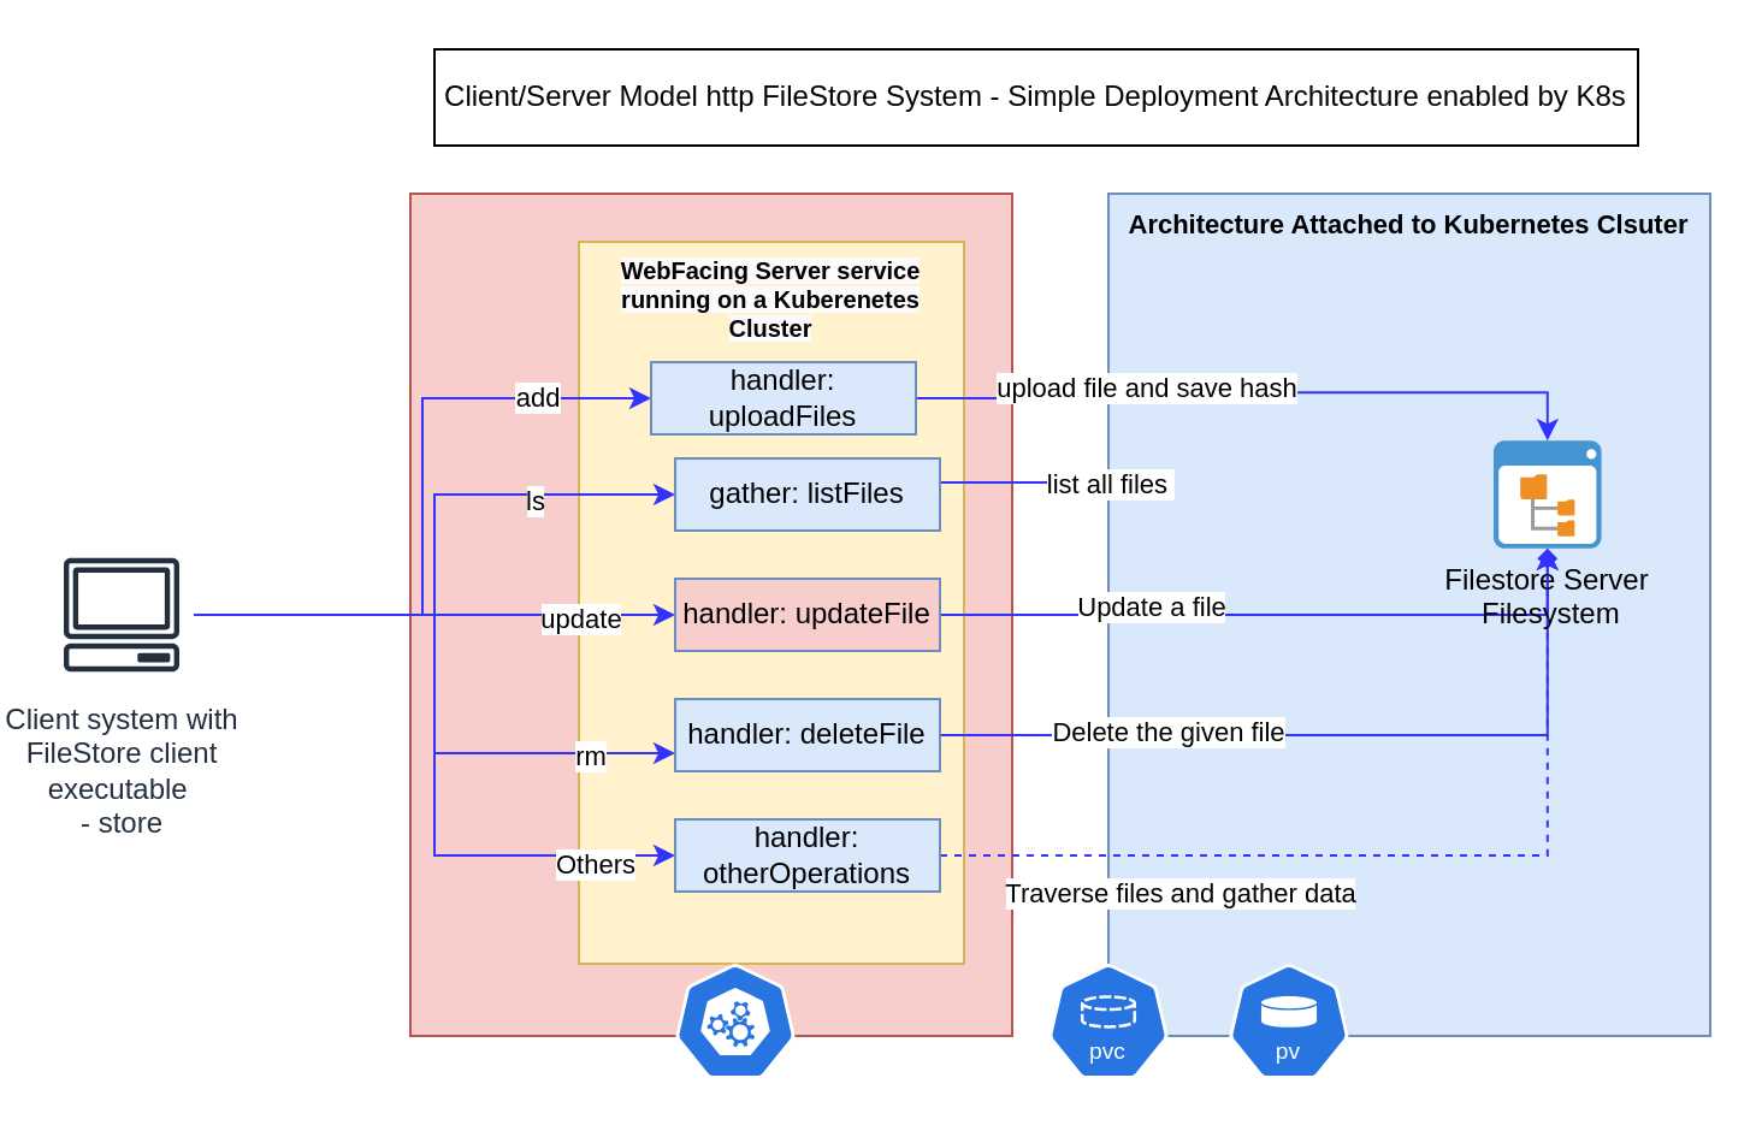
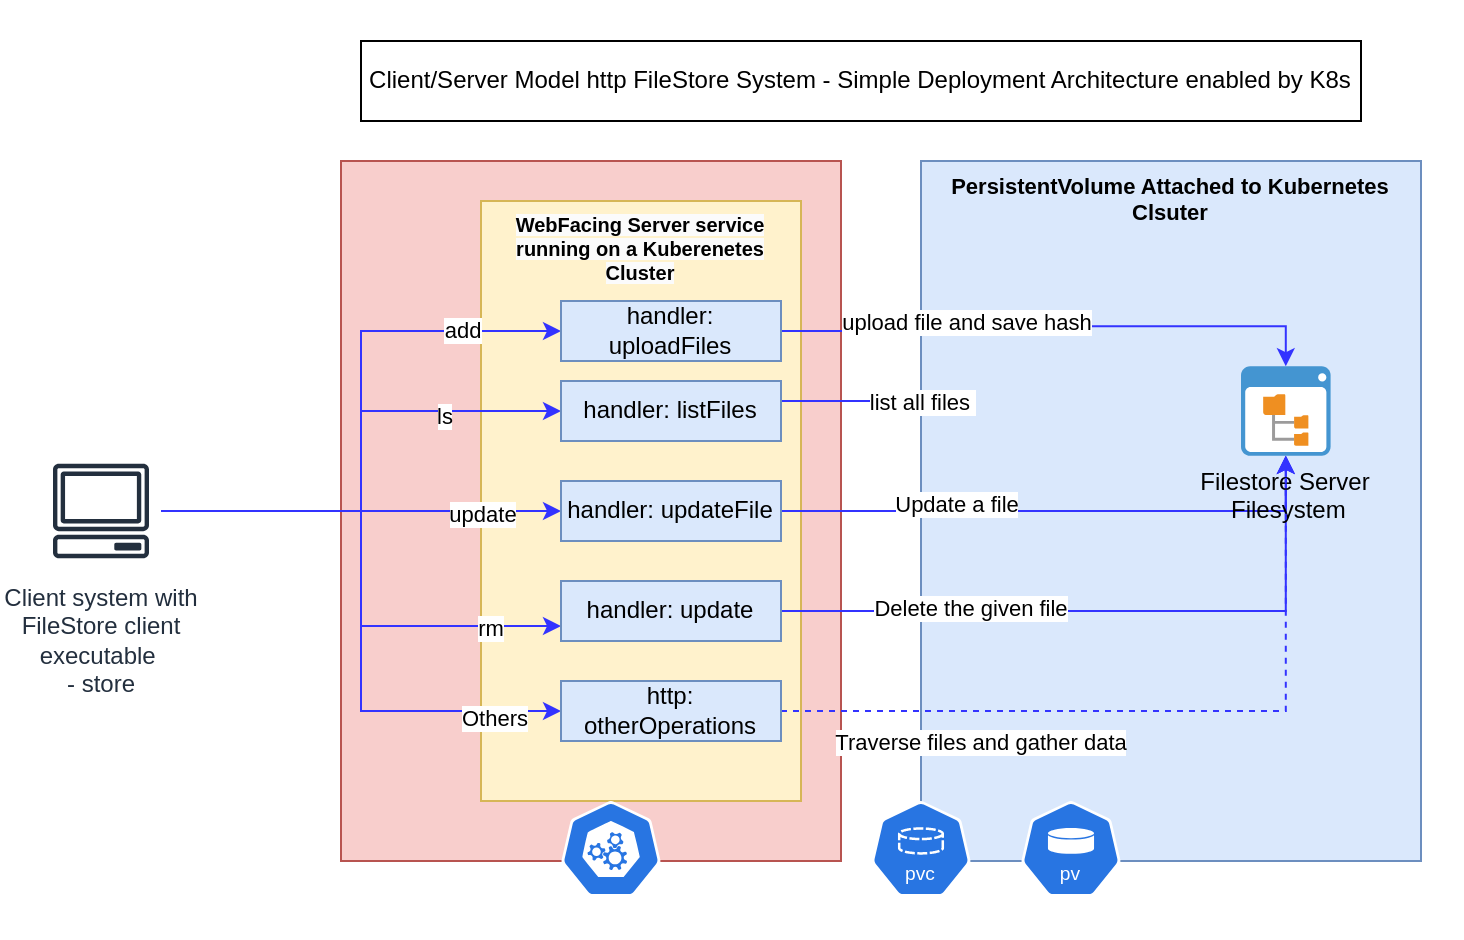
- <mxCell id="4" value="Architecture Attached to Kubernetes Clsuter" style="rounded=0;whiteSpace=wrap;html=1;fillColor=#dae8fc;strokeColor=#6c8ebf;verticalAlign=top;fontSize=11;fontStyle=1" parent="1" vertex="1"><mxGeometry x="460" y="80" width="250" height="350" as="geometry" /></mxCell>
+ <mxCell id="4" value="PersistentVolume Attached to Kubernetes Clsuter" style="rounded=0;whiteSpace=wrap;html=1;fillColor=#dae8fc;strokeColor=#6c8ebf;verticalAlign=top;fontSize=11;fontStyle=1" parent="1" vertex="1"><mxGeometry x="460" y="80" width="250" height="350" as="geometry" /></mxCell>
- <mxCell id="18" value="handler: uploadFiles" style="rounded=0;whiteSpace=wrap;html=1;fillColor=#dae8fc;strokeColor=#6c8ebf;" parent="1" vertex="1"><mxGeometry x="270" y="150" width="110" height="30" as="geometry" /></mxCell>
+ <mxCell id="18" value="handler: uploadFiles" style="rounded=0;whiteSpace=wrap;html=1;fillColor=#dae8fc;strokeColor=#6c8ebf;" parent="1" vertex="1"><mxGeometry x="280" y="150" width="110" height="30" as="geometry" /></mxCell>
- <mxCell id="20" value="gather: listFiles" style="rounded=0;whiteSpace=wrap;html=1;fillColor=#dae8fc;strokeColor=#6c8ebf;" parent="1" vertex="1"><mxGeometry x="280" y="190" width="110" height="30" as="geometry" /></mxCell>
+ <mxCell id="20" value="handler: listFiles" style="rounded=0;whiteSpace=wrap;html=1;fillColor=#dae8fc;strokeColor=#6c8ebf;" parent="1" vertex="1"><mxGeometry x="280" y="190" width="110" height="30" as="geometry" /></mxCell>
- <mxCell id="23" value="handler: updateFile" style="rounded=0;whiteSpace=wrap;html=1;fillColor=#f8cecc;strokeColor=#6c8ebf;" parent="1" vertex="1"><mxGeometry x="280" y="240" width="110" height="30" as="geometry" /></mxCell>
+ <mxCell id="23" value="handler: updateFile" style="rounded=0;whiteSpace=wrap;html=1;fillColor=#dae8fc;strokeColor=#6c8ebf;" parent="1" vertex="1"><mxGeometry x="280" y="240" width="110" height="30" as="geometry" /></mxCell>
- <mxCell id="21" style="edgeStyle=orthogonalEdgeStyle;rounded=0;orthogonalLoop=1;jettySize=auto;html=1;strokeColor=#3333FF;endArrow=diamond;" parent="1" source="23" target="27" edge="1"><mxGeometry relative="1" as="geometry" /></mxCell>
+ <mxCell id="21" style="edgeStyle=orthogonalEdgeStyle;rounded=0;orthogonalLoop=1;jettySize=auto;html=1;strokeColor=#3333FF;" parent="1" source="23" target="27" edge="1"><mxGeometry relative="1" as="geometry" /></mxCell>
- <mxCell id="26" value="handler: deleteFile" style="rounded=0;whiteSpace=wrap;html=1;fillColor=#dae8fc;strokeColor=#6c8ebf;" parent="1" vertex="1"><mxGeometry x="280" y="290" width="110" height="30" as="geometry" /></mxCell>
+ <mxCell id="26" value="handler: update" style="rounded=0;whiteSpace=wrap;html=1;fillColor=#dae8fc;strokeColor=#6c8ebf;" parent="1" vertex="1"><mxGeometry x="280" y="290" width="110" height="30" as="geometry" /></mxCell>
- <mxCell id="31" value="handler: otherOperations" style="rounded=0;whiteSpace=wrap;html=1;fillColor=#dae8fc;strokeColor=#6c8ebf;" parent="1" vertex="1"><mxGeometry x="280" y="340" width="110" height="30" as="geometry" /></mxCell>
+ <mxCell id="31" value="http: otherOperations" style="rounded=0;whiteSpace=wrap;html=1;fillColor=#dae8fc;strokeColor=#6c8ebf;" parent="1" vertex="1"><mxGeometry x="280" y="340" width="110" height="30" as="geometry" /></mxCell>
